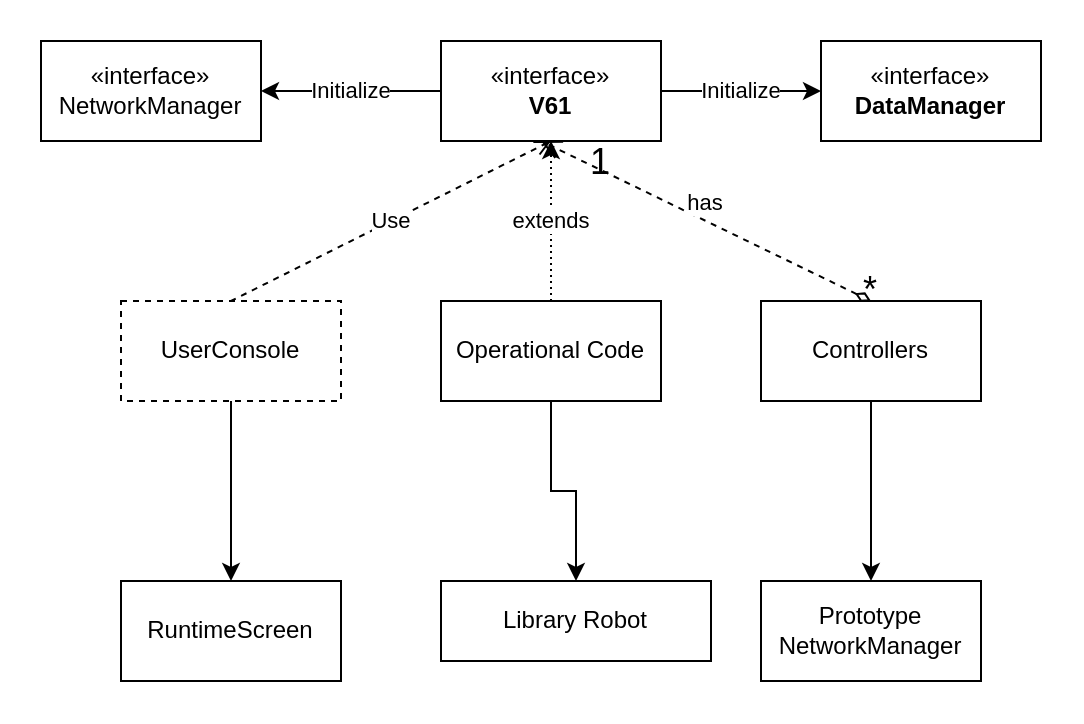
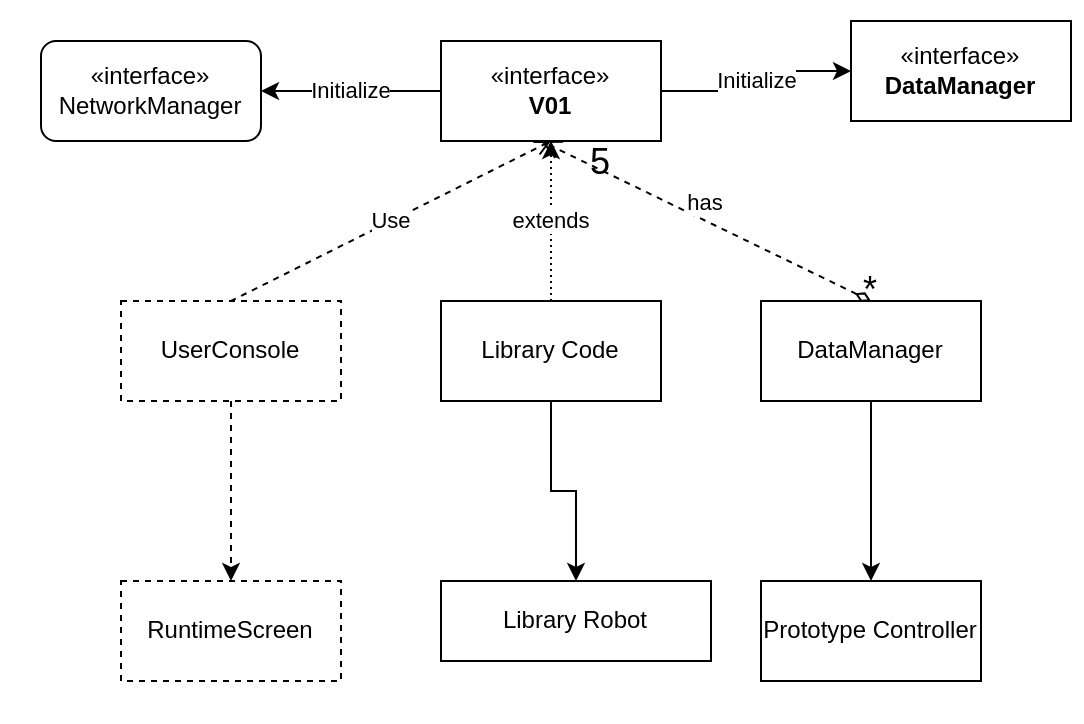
- <mxCell id="5" value="«interface»&lt;br&gt;&lt;div&gt;NetworkManager&lt;/div&gt;" style="html=1;whiteSpace=wrap;" vertex="1" parent="1"><mxGeometry x="20" y="20" width="110" height="50" as="geometry" /></mxCell>
+ <mxCell id="5" value="«interface»&lt;br&gt;&lt;div&gt;NetworkManager&lt;/div&gt;" style="html=1;whiteSpace=wrap;rounded=1;" vertex="1" parent="1"><mxGeometry x="20" y="20" width="110" height="50" as="geometry" /></mxCell>
- <mxCell id="4" value="«interface»&lt;br&gt;&lt;b&gt;V61&lt;/b&gt;" style="html=1;whiteSpace=wrap;" vertex="1" parent="1"><mxGeometry x="220" y="20" width="110" height="50" as="geometry" /></mxCell>
+ <mxCell id="4" value="«interface»&lt;br&gt;&lt;b&gt;V01&lt;/b&gt;" style="html=1;whiteSpace=wrap;" vertex="1" parent="1"><mxGeometry x="220" y="20" width="110" height="50" as="geometry" /></mxCell>
- <mxCell id="6" value="«interface»&lt;br&gt;&lt;b&gt;DataManager&lt;/b&gt;" style="html=1;whiteSpace=wrap;" vertex="1" parent="1"><mxGeometry x="410" y="20" width="110" height="50" as="geometry" /></mxCell>
+ <mxCell id="6" value="«interface»&lt;br&gt;&lt;b&gt;DataManager&lt;/b&gt;" style="html=1;whiteSpace=wrap;" vertex="1" parent="1"><mxGeometry x="425" y="10" width="110" height="50" as="geometry" /></mxCell>
- <mxCell id="20" value="&lt;font style=&quot;font-size: 18px;&quot;&gt;1&lt;/font&gt;" style="text;html=1;align=center;verticalAlign=middle;whiteSpace=wrap;rounded=0;" vertex="1" parent="1"><mxGeometry x="270" y="66" width="60" height="30" as="geometry" /></mxCell>
+ <mxCell id="20" value="&lt;font style=&quot;font-size: 18px;&quot;&gt;5&lt;/font&gt;" style="text;html=1;align=center;verticalAlign=middle;whiteSpace=wrap;rounded=0;" vertex="1" parent="1"><mxGeometry x="270" y="66" width="60" height="30" as="geometry" /></mxCell>
- <mxCell id="11" value="Operational Code" style="html=1;whiteSpace=wrap;" vertex="1" parent="1"><mxGeometry x="220" y="150" width="110" height="50" as="geometry" /></mxCell>
+ <mxCell id="11" value="Library Code" style="html=1;whiteSpace=wrap;" vertex="1" parent="1"><mxGeometry x="220" y="150" width="110" height="50" as="geometry" /></mxCell>
- <mxCell id="13" value="Controllers" style="html=1;whiteSpace=wrap;" vertex="1" parent="1"><mxGeometry x="380" y="150" width="110" height="50" as="geometry" /></mxCell>
+ <mxCell id="13" value="DataManager" style="html=1;whiteSpace=wrap;" vertex="1" parent="1"><mxGeometry x="380" y="150" width="110" height="50" as="geometry" /></mxCell>
- <mxCell id="7" style="edgeStyle=orthogonalEdgeStyle;rounded=0;orthogonalLoop=1;jettySize=auto;html=1;" edge="1" parent="1" source="8" target="15"><mxGeometry relative="1" as="geometry" /></mxCell>
+ <mxCell id="7" style="edgeStyle=orthogonalEdgeStyle;rounded=0;orthogonalLoop=1;jettySize=auto;html=1;dashed=1;" edge="1" parent="1" source="8" target="15"><mxGeometry relative="1" as="geometry" /></mxCell>
- <mxCell id="15" value="RuntimeScreen" style="html=1;whiteSpace=wrap;" vertex="1" parent="1"><mxGeometry x="60" y="290" width="110" height="50" as="geometry" /></mxCell>
+ <mxCell id="15" value="RuntimeScreen" style="html=1;whiteSpace=wrap;dashed=1;" vertex="1" parent="1"><mxGeometry x="60" y="290" width="110" height="50" as="geometry" /></mxCell>
- <mxCell id="16" value="Prototype NetworkManager" style="html=1;whiteSpace=wrap;" vertex="1" parent="1"><mxGeometry x="380" y="290" width="110" height="50" as="geometry" /></mxCell>
+ <mxCell id="16" value="Prototype Controller" style="html=1;whiteSpace=wrap;" vertex="1" parent="1"><mxGeometry x="380" y="290" width="110" height="50" as="geometry" /></mxCell>
